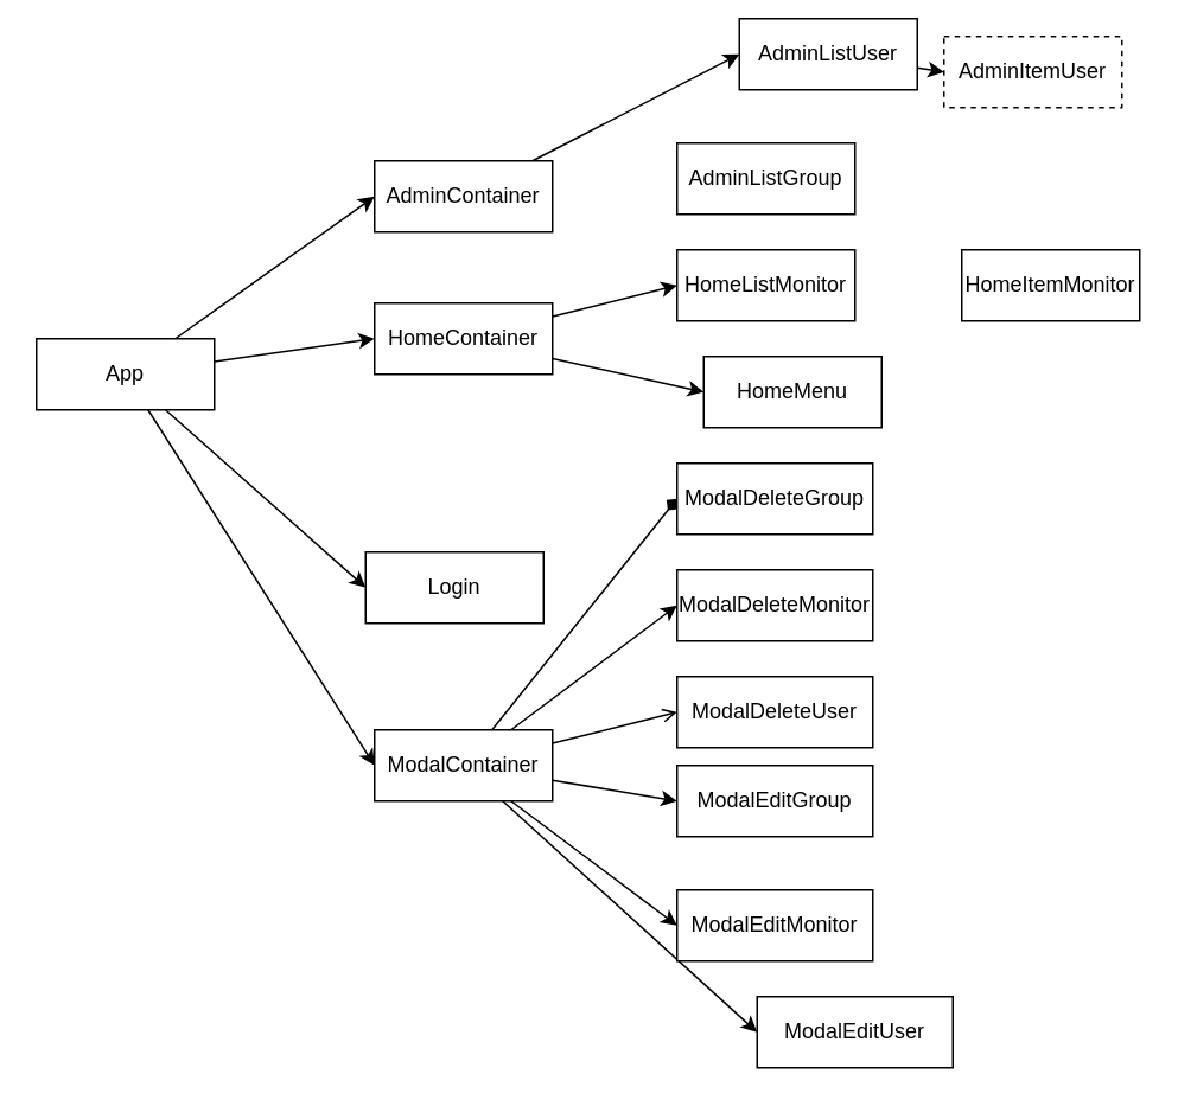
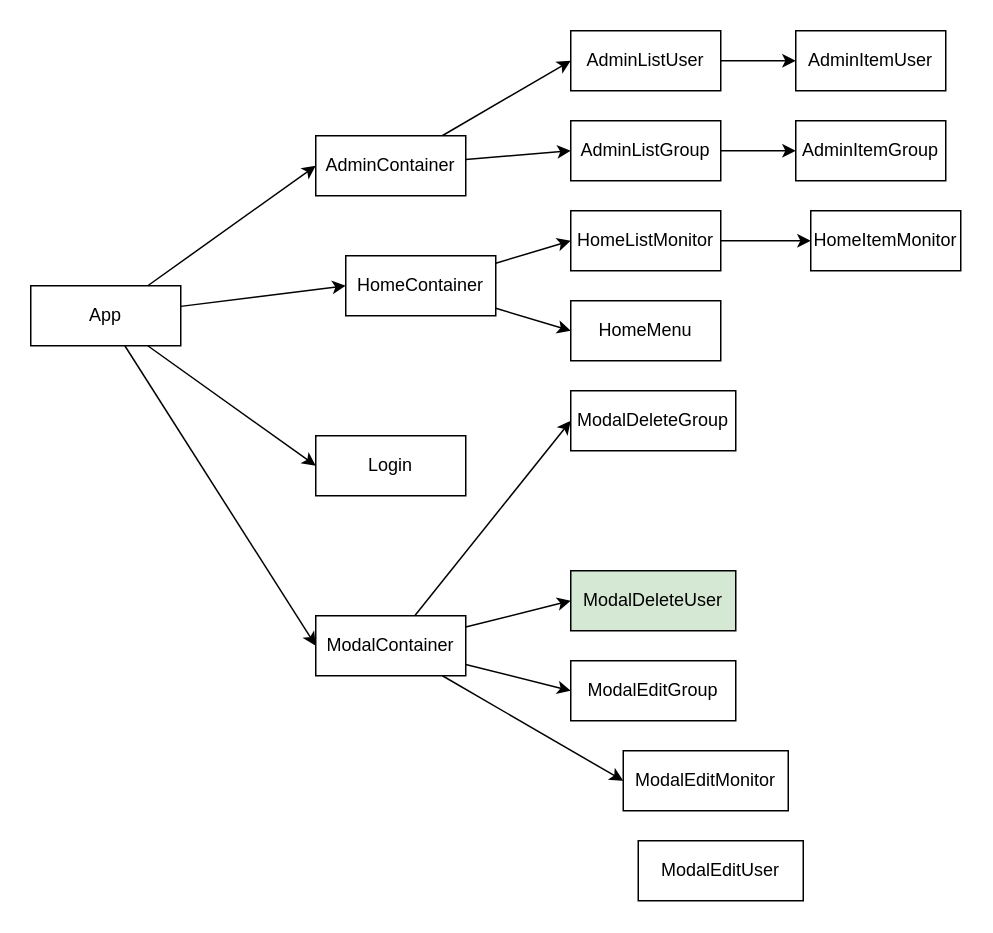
- <mxCell id="15" value="AdminListUser" style="rounded=0;whiteSpace=wrap;html=1;" vertex="1" parent="1"><mxGeometry x="415" y="10" width="100" height="40" as="geometry" /></mxCell>
+ <mxCell id="15" value="AdminListUser" style="rounded=0;whiteSpace=wrap;html=1;" vertex="1" parent="1"><mxGeometry x="380" y="20" width="100" height="40" as="geometry" /></mxCell>
- <mxCell id="23" value="AdminItemUser" style="rounded=0;whiteSpace=wrap;html=1;dashed=1;" vertex="1" parent="1"><mxGeometry x="530" y="20" width="100" height="40" as="geometry" /></mxCell>
+ <mxCell id="23" value="AdminItemUser" style="rounded=0;whiteSpace=wrap;html=1;" vertex="1" parent="1"><mxGeometry x="530" y="20" width="100" height="40" as="geometry" /></mxCell>
+ <mxCell id="16" style="edgeStyle=none;rounded=0;orthogonalLoop=1;jettySize=auto;html=1;entryX=0;entryY=0.5;entryDx=0;entryDy=0;" edge="1" parent="1" source="17" target="22"><mxGeometry relative="1" as="geometry" /></mxCell>
+ <mxCell id="22" value="AdminItemGroup" style="rounded=0;whiteSpace=wrap;html=1;" vertex="1" parent="1"><mxGeometry x="530" y="80" width="100" height="40" as="geometry" /></mxCell>
+ <mxCell id="12" style="edgeStyle=none;rounded=0;orthogonalLoop=1;jettySize=auto;html=1;entryX=0;entryY=0.5;entryDx=0;entryDy=0;" edge="1" parent="1" source="13" target="17"><mxGeometry relative="1" as="geometry" /></mxCell>
+ <mxCell id="18" style="edgeStyle=none;rounded=0;orthogonalLoop=1;jettySize=auto;html=1;entryX=0;entryY=0.5;entryDx=0;entryDy=0;" edge="1" parent="1" source="19" target="21"><mxGeometry relative="1" as="geometry" /></mxCell>
- <mxCell id="10" value="HomeContainer" style="rounded=0;whiteSpace=wrap;html=1;" vertex="1" parent="1"><mxGeometry x="210" y="170" width="100" height="40" as="geometry" /></mxCell>
+ <mxCell id="10" value="HomeContainer" style="rounded=0;whiteSpace=wrap;html=1;" vertex="1" parent="1"><mxGeometry x="230" y="170" width="100" height="40" as="geometry" /></mxCell>
- <mxCell id="20" value="HomeMenu" style="rounded=0;whiteSpace=wrap;html=1;" vertex="1" parent="1"><mxGeometry x="395" y="200" width="100" height="40" as="geometry" /></mxCell>
+ <mxCell id="20" value="HomeMenu" style="rounded=0;whiteSpace=wrap;html=1;" vertex="1" parent="1"><mxGeometry x="380" y="200" width="100" height="40" as="geometry" /></mxCell>
- <mxCell id="24" style="edgeStyle=none;rounded=0;orthogonalLoop=1;jettySize=auto;html=1;entryX=0;entryY=0.5;entryDx=0;entryDy=0;endArrow=diamond;" edge="1" parent="1" source="30" target="31"><mxGeometry relative="1" as="geometry" /></mxCell>
+ <mxCell id="24" style="edgeStyle=none;rounded=0;orthogonalLoop=1;jettySize=auto;html=1;entryX=0;entryY=0.5;entryDx=0;entryDy=0;" edge="1" parent="1" source="30" target="31"><mxGeometry relative="1" as="geometry" /></mxCell>
- <mxCell id="7" value="Login" style="rounded=0;whiteSpace=wrap;html=1;" vertex="1" parent="1"><mxGeometry x="205" y="310" width="100" height="40" as="geometry" /></mxCell>
+ <mxCell id="7" value="Login" style="rounded=0;whiteSpace=wrap;html=1;" vertex="1" parent="1"><mxGeometry x="210" y="290" width="100" height="40" as="geometry" /></mxCell>
- <mxCell id="33" value="ModalDeleteMonitor" style="rounded=0;whiteSpace=wrap;html=1;" vertex="1" parent="1"><mxGeometry x="380" y="320" width="110" height="40" as="geometry" /></mxCell>
- <mxCell id="25" style="edgeStyle=none;rounded=0;orthogonalLoop=1;jettySize=auto;html=1;entryX=0;entryY=0.5;entryDx=0;entryDy=0;" edge="1" parent="1" source="30" target="33"><mxGeometry relative="1" as="geometry" /></mxCell>
- <mxCell id="32" value="&lt;div&gt;ModalDeleteUser&lt;/div&gt;" style="rounded=0;whiteSpace=wrap;html=1;" vertex="1" parent="1"><mxGeometry x="380" y="380" width="110" height="40" as="geometry" /></mxCell>
+ <mxCell id="32" value="&lt;div&gt;ModalDeleteUser&lt;/div&gt;" style="rounded=0;whiteSpace=wrap;html=1;fillColor=#d5e8d4;" vertex="1" parent="1"><mxGeometry x="380" y="380" width="110" height="40" as="geometry" /></mxCell>
- <mxCell id="26" style="edgeStyle=none;rounded=0;orthogonalLoop=1;jettySize=auto;html=1;entryX=0;entryY=0.5;entryDx=0;entryDy=0;endArrow=open;" edge="1" parent="1" source="30" target="32"><mxGeometry relative="1" as="geometry" /></mxCell>
+ <mxCell id="26" style="edgeStyle=none;rounded=0;orthogonalLoop=1;jettySize=auto;html=1;entryX=0;entryY=0.5;entryDx=0;entryDy=0;" edge="1" parent="1" source="30" target="32"><mxGeometry relative="1" as="geometry" /></mxCell>
- <mxCell id="34" value="ModalEditGroup" style="rounded=0;whiteSpace=wrap;html=1;" vertex="1" parent="1"><mxGeometry x="380" y="430" width="110" height="40" as="geometry" /></mxCell>
+ <mxCell id="34" value="ModalEditGroup" style="rounded=0;whiteSpace=wrap;html=1;" vertex="1" parent="1"><mxGeometry x="380" y="440" width="110" height="40" as="geometry" /></mxCell>
- <mxCell id="29" style="edgeStyle=none;rounded=0;orthogonalLoop=1;jettySize=auto;html=1;entryX=0;entryY=0.5;entryDx=0;entryDy=0;" edge="1" parent="1" source="30" target="35"><mxGeometry relative="1" as="geometry" /></mxCell>
- <mxCell id="36" value="ModalEditMonitor" style="rounded=0;whiteSpace=wrap;html=1;" vertex="1" parent="1"><mxGeometry x="380" y="500" width="110" height="40" as="geometry" /></mxCell>
+ <mxCell id="36" value="ModalEditMonitor" style="rounded=0;whiteSpace=wrap;html=1;" vertex="1" parent="1"><mxGeometry x="415" y="500" width="110" height="40" as="geometry" /></mxCell>
